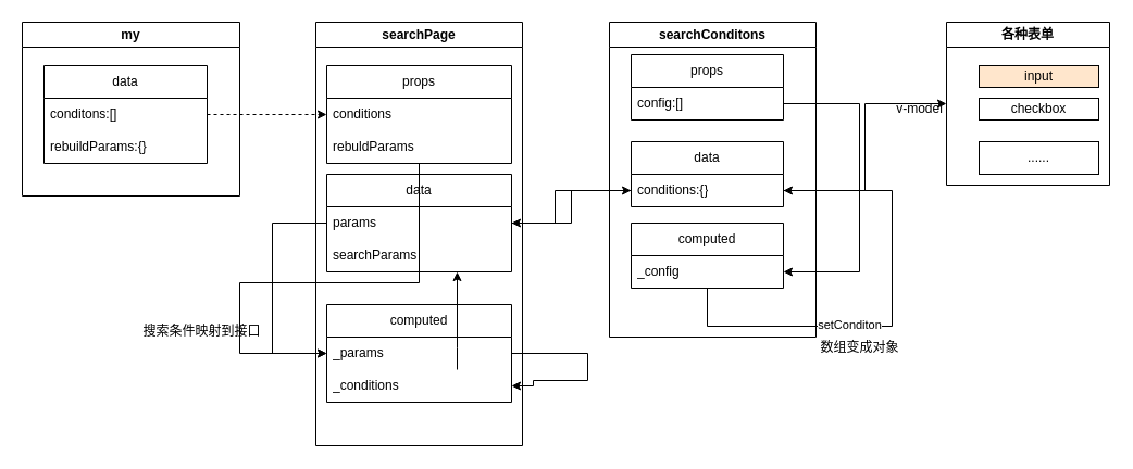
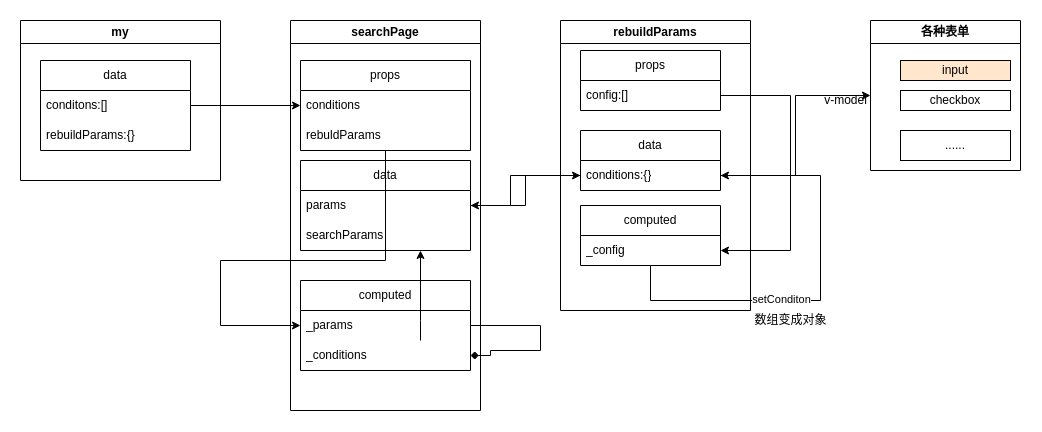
- <mxCell id="21" value="searchConditons" style="swimlane;whiteSpace=wrap;html=1;" vertex="1" parent="1"><mxGeometry x="560" y="20" width="190" height="290" as="geometry" /></mxCell>
+ <mxCell id="21" value="rebuildParams" style="swimlane;whiteSpace=wrap;html=1;" vertex="1" parent="1"><mxGeometry x="560" y="20" width="190" height="290" as="geometry" /></mxCell>
- <mxCell id="20" value="" style="edgeStyle=orthogonalEdgeStyle;rounded=0;orthogonalLoop=1;jettySize=auto;html=1;dashed=1;" edge="1" parent="1" source="4" target="8"><mxGeometry relative="1" as="geometry" /></mxCell>
+ <mxCell id="20" value="" style="edgeStyle=orthogonalEdgeStyle;rounded=0;orthogonalLoop=1;jettySize=auto;html=1;" edge="1" parent="1" source="4" target="8"><mxGeometry relative="1" as="geometry" /></mxCell>
- <mxCell id="17" style="edgeStyle=orthogonalEdgeStyle;rounded=0;orthogonalLoop=1;jettySize=auto;html=1;" edge="1" parent="6" source="11" target="15"><mxGeometry relative="1" as="geometry"><Array as="points"><mxPoint x="-40" y="185" /><mxPoint x="-40" y="305" /></Array></mxGeometry></mxCell>
- <mxCell id="34" value="搜索条件映射到接口" style="text;html=1;align=center;verticalAlign=middle;resizable=0;points=[];autosize=1;strokeColor=none;fillColor=none;" vertex="1" parent="1"><mxGeometry x="120" y="290" width="130" height="30" as="geometry" /></mxCell>
- <mxCell id="14" style="edgeStyle=orthogonalEdgeStyle;rounded=0;orthogonalLoop=1;jettySize=auto;html=1;entryX=1;entryY=0.5;entryDx=0;entryDy=0;" edge="1" parent="13" source="15" target="16"><mxGeometry relative="1" as="geometry"><Array as="points"><mxPoint x="240" y="45" /><mxPoint x="240" y="70" /><mxPoint x="190" y="70" /><mxPoint x="190" y="75" /></Array></mxGeometry></mxCell>
+ <mxCell id="14" style="edgeStyle=orthogonalEdgeStyle;rounded=0;orthogonalLoop=1;jettySize=auto;html=1;entryX=1;entryY=0.5;entryDx=0;entryDy=0;endArrow=diamond;" edge="1" parent="13" source="15" target="16"><mxGeometry relative="1" as="geometry"><Array as="points"><mxPoint x="240" y="45" /><mxPoint x="240" y="70" /><mxPoint x="190" y="70" /><mxPoint x="190" y="75" /></Array></mxGeometry></mxCell>
